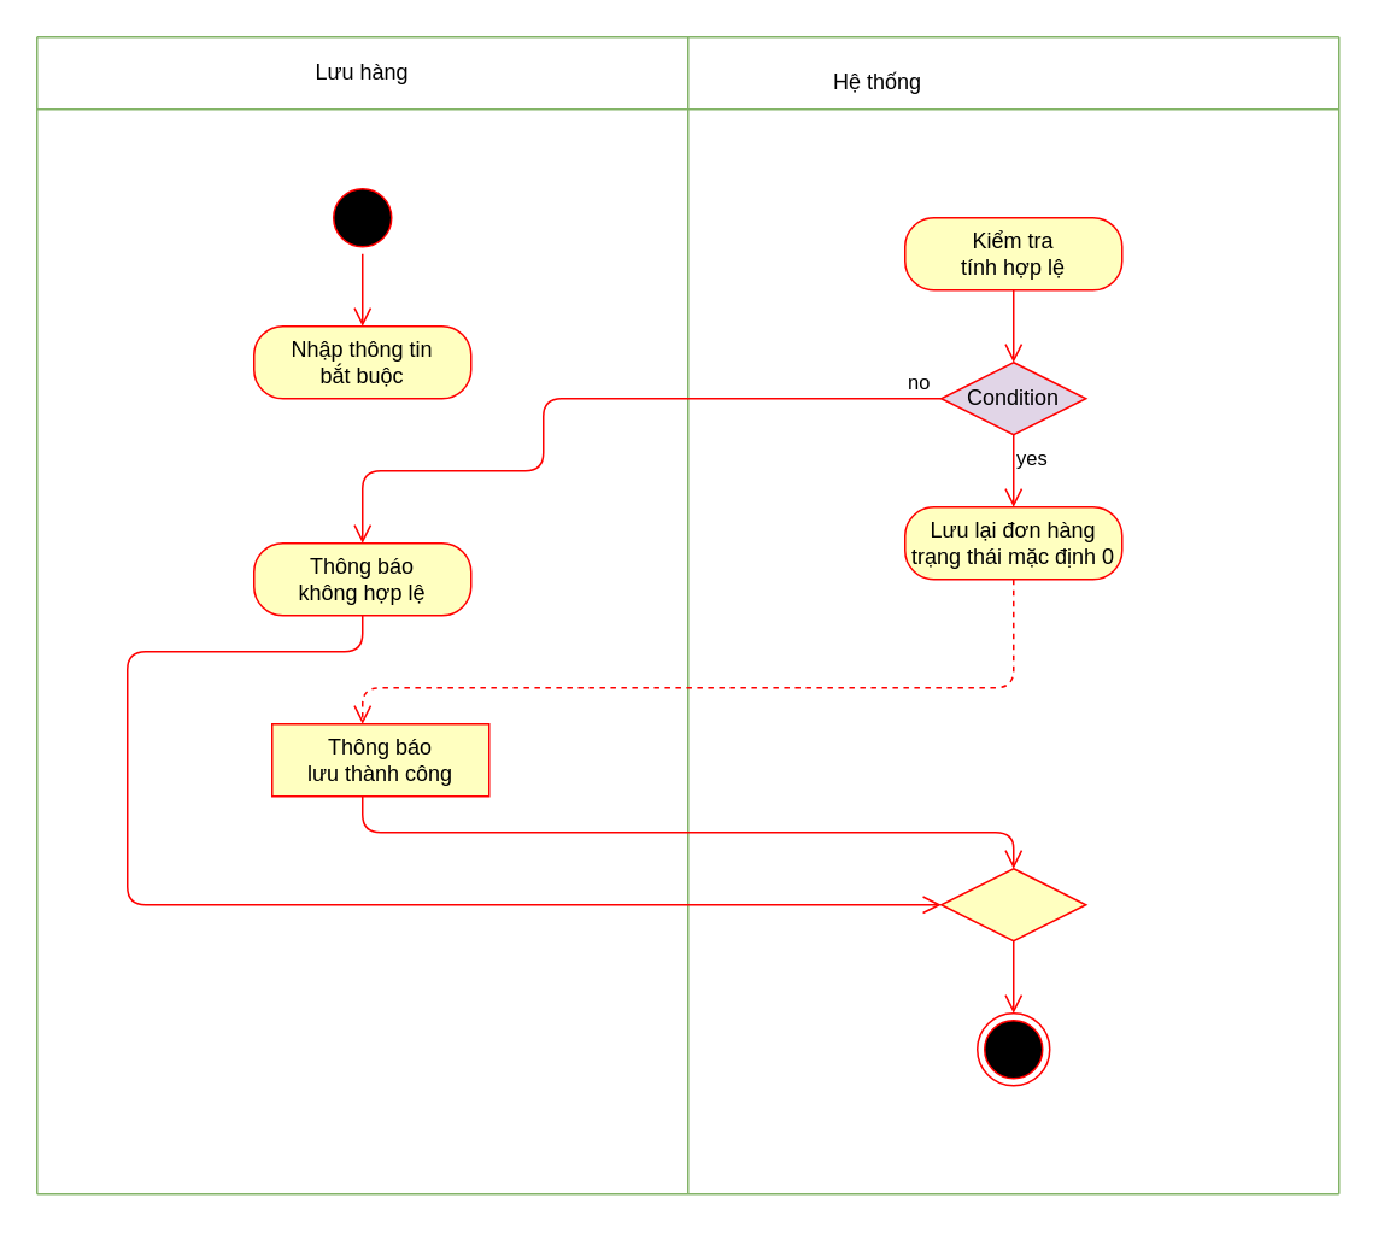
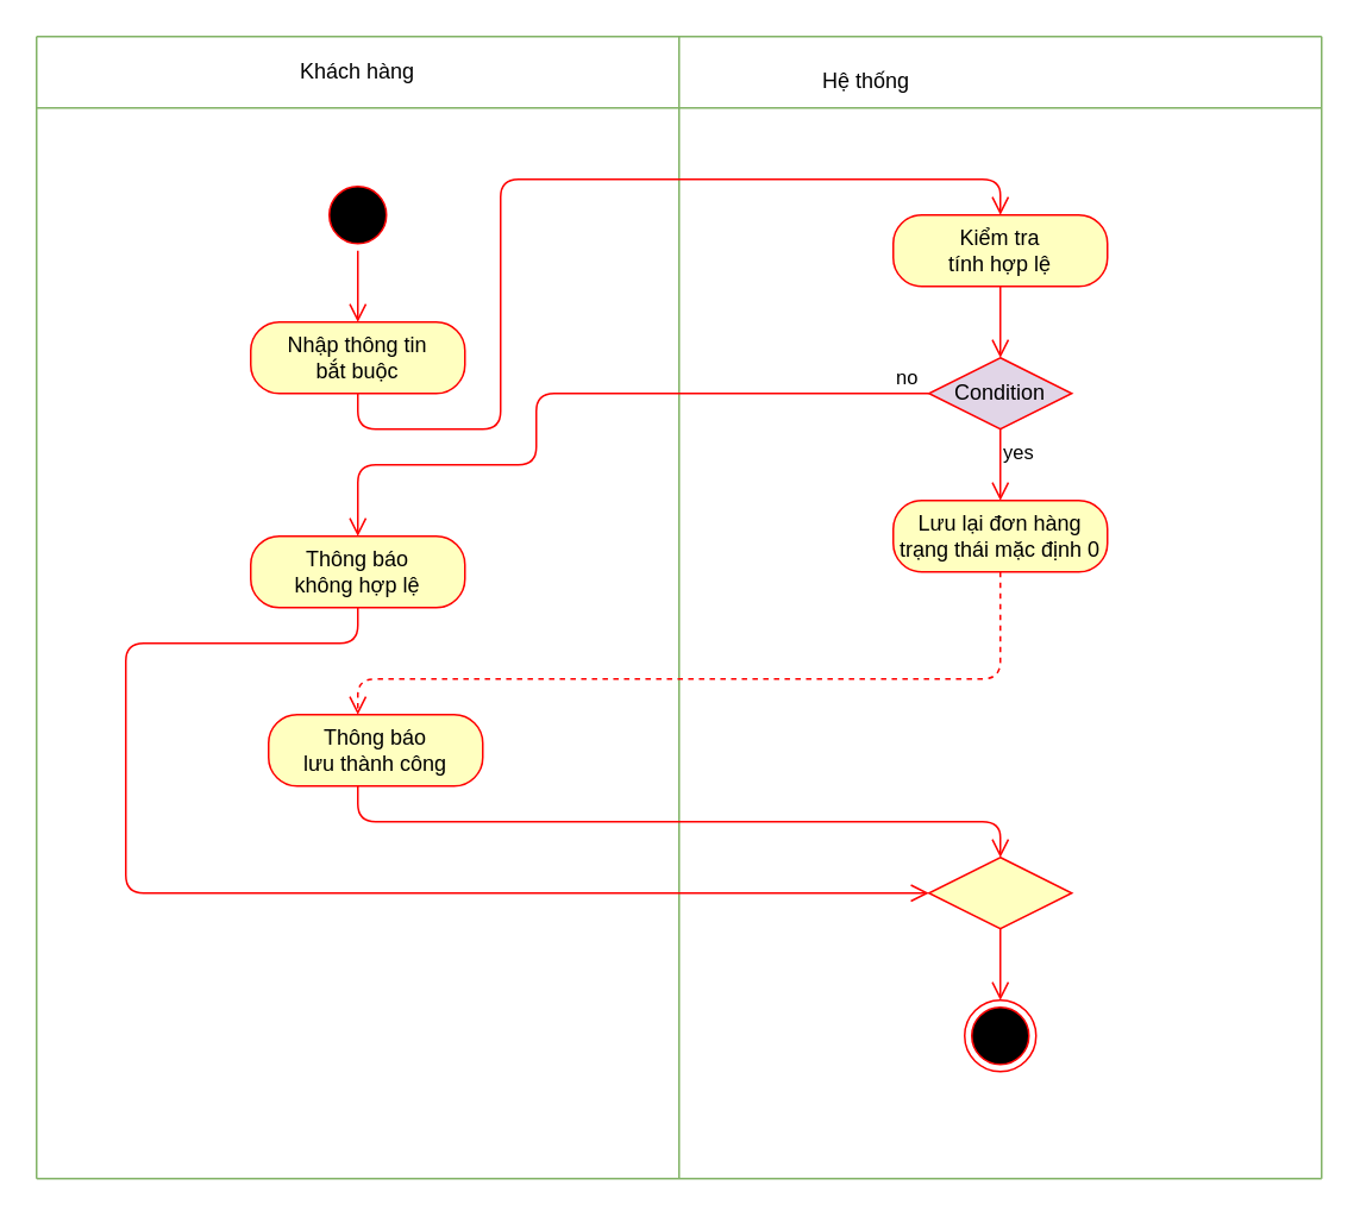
- <mxCell id="4" value="Lưu hàng" style="text;html=1;strokeColor=none;fillColor=none;align=center;verticalAlign=middle;whiteSpace=wrap;rounded=0;" parent="1" vertex="1"><mxGeometry x="160" y="30" width="80" height="20" as="geometry" /></mxCell>
+ <mxCell id="4" value="Khách hàng" style="text;html=1;strokeColor=none;fillColor=none;align=center;verticalAlign=middle;whiteSpace=wrap;rounded=0;" parent="1" vertex="1"><mxGeometry x="160" y="30" width="80" height="20" as="geometry" /></mxCell>
+ <mxCell id="12" value="" style="edgeStyle=orthogonalEdgeStyle;html=1;verticalAlign=bottom;endArrow=open;endSize=8;strokeColor=#ff0000;entryX=0.5;entryY=0;entryDx=0;entryDy=0;" parent="1" source="11" target="13" edge="1"><mxGeometry relative="1" as="geometry"><mxPoint x="200" y="280" as="targetPoint" /><Array as="points"><mxPoint x="200" y="240" /><mxPoint x="280" y="240" /><mxPoint x="280" y="100" /><mxPoint x="560" y="100" /></Array></mxGeometry></mxCell>
- <mxCell id="22" value="Thông báo&lt;br&gt;lưu thành công" style="whiteSpace=wrap;html=1;arcSize=40;fontColor=#000000;fillColor=#ffffc0;strokeColor=#ff0000;rounded=0;" parent="1" vertex="1"><mxGeometry x="150" y="400" width="120" height="40" as="geometry" /></mxCell>
+ <mxCell id="22" value="Thông báo&lt;br&gt;lưu thành công" style="rounded=1;whiteSpace=wrap;html=1;arcSize=40;fontColor=#000000;fillColor=#ffffc0;strokeColor=#ff0000;" parent="1" vertex="1"><mxGeometry x="150" y="400" width="120" height="40" as="geometry" /></mxCell>
